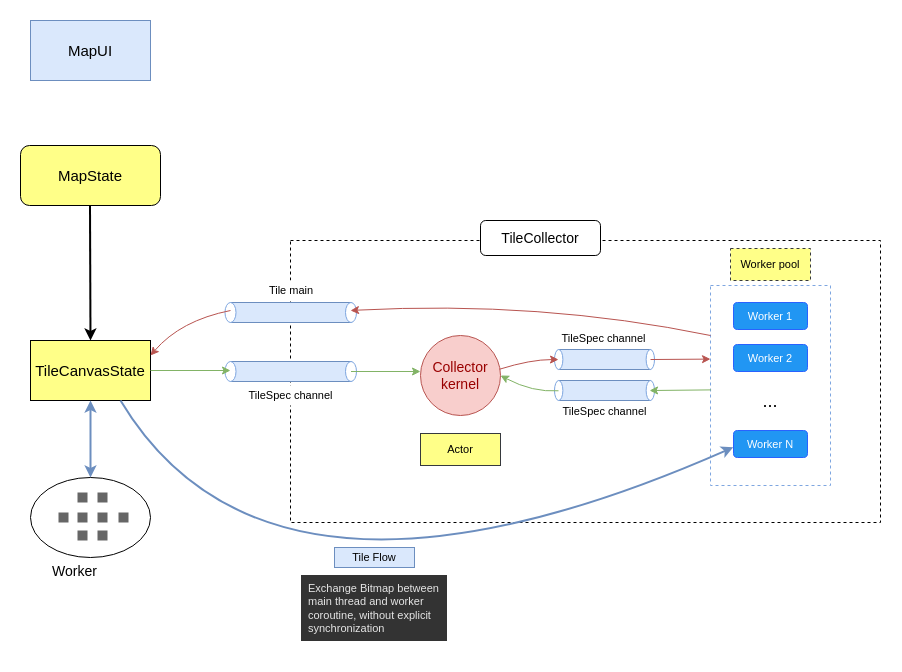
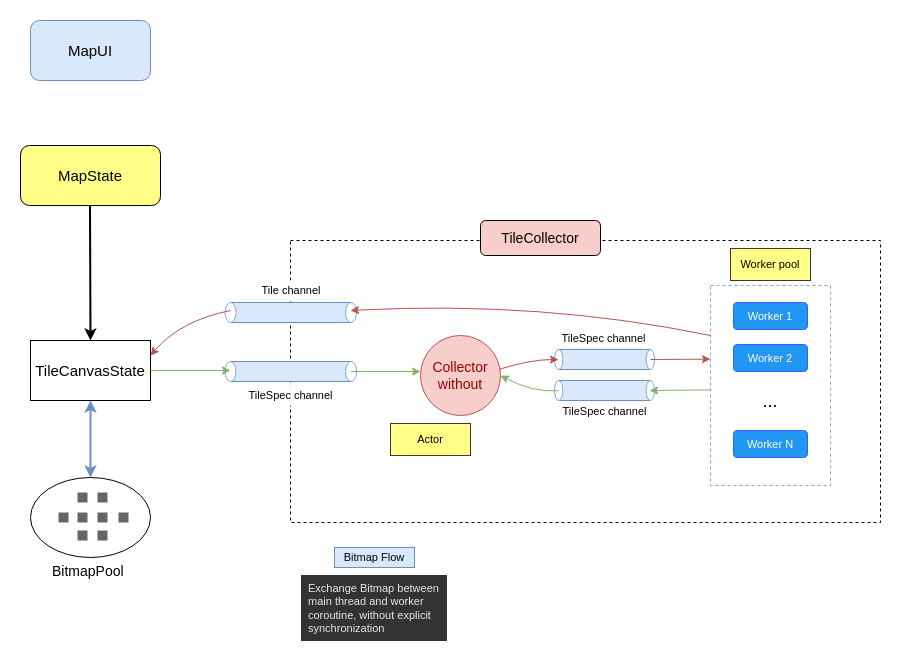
- <mxCell id="2" value="&lt;font style=&quot;font-size: 15px&quot;&gt;MapUI&lt;/font&gt;" style="whiteSpace=wrap;html=1;fillColor=#dae8fc;strokeColor=#6c8ebf;rounded=0;" parent="1" vertex="1"><mxGeometry x="30" y="20" width="120" height="60" as="geometry" /></mxCell>
+ <mxCell id="2" value="&lt;font style=&quot;font-size: 15px&quot;&gt;MapUI&lt;/font&gt;" style="rounded=1;whiteSpace=wrap;html=1;fillColor=#dae8fc;strokeColor=#6c8ebf;" parent="1" vertex="1"><mxGeometry x="30" y="20" width="120" height="60" as="geometry" /></mxCell>
- <mxCell id="8" value="TileCollector" style="rounded=1;whiteSpace=wrap;html=1;fontSize=14;" parent="1" vertex="1"><mxGeometry x="480" y="220" width="120" height="35" as="geometry" /></mxCell>
+ <mxCell id="8" value="TileCollector" style="rounded=1;whiteSpace=wrap;html=1;fontSize=14;fillColor=#f8cecc;" parent="1" vertex="1"><mxGeometry x="480" y="220" width="120" height="35" as="geometry" /></mxCell>
- <mxCell id="32" value="Worker pool" style="rounded=0;whiteSpace=wrap;html=1;strokeColor=#36393d;fillColor=#ffff88;fontSize=11;dashed=1;" parent="1" vertex="1"><mxGeometry x="730" y="248" width="80" height="32" as="geometry" /></mxCell>
+ <mxCell id="32" value="Worker pool" style="rounded=0;whiteSpace=wrap;html=1;strokeColor=#36393d;fillColor=#ffff88;fontSize=11;" parent="1" vertex="1"><mxGeometry x="730" y="248" width="80" height="32" as="geometry" /></mxCell>
- <mxCell id="29" value="&lt;font style=&quot;font-size: 11px;&quot;&gt;Tile main&lt;/font&gt;" style="text;html=1;align=center;verticalAlign=middle;whiteSpace=wrap;rounded=0;fontSize=11;fillColor=#ffffff;" parent="1" vertex="1"><mxGeometry x="250.5" y="280" width="80" height="20" as="geometry" /></mxCell>
+ <mxCell id="29" value="&lt;font style=&quot;font-size: 11px;&quot;&gt;Tile channel&lt;/font&gt;" style="text;html=1;align=center;verticalAlign=middle;whiteSpace=wrap;rounded=0;fontSize=11;fillColor=#ffffff;" parent="1" vertex="1"><mxGeometry x="250.5" y="280" width="80" height="20" as="geometry" /></mxCell>
- <mxCell id="4" value="&lt;font style=&quot;font-size: 15px&quot;&gt;TileCanvasState&lt;/font&gt;" style="rounded=0;whiteSpace=wrap;html=1;fillColor=#ffff88;" parent="1" vertex="1"><mxGeometry x="30" y="340" width="120" height="60" as="geometry" /></mxCell>
+ <mxCell id="4" value="&lt;font style=&quot;font-size: 15px&quot;&gt;TileCanvasState&lt;/font&gt;" style="rounded=0;whiteSpace=wrap;html=1;" parent="1" vertex="1"><mxGeometry x="30" y="340" width="120" height="60" as="geometry" /></mxCell>
- <mxCell id="23" value="&lt;font color=&quot;#990000&quot;&gt;Collector&lt;br&gt;kernel&lt;br&gt;&lt;/font&gt;" style="ellipse;whiteSpace=wrap;html=1;aspect=fixed;rounded=1;fillColor=#f8cecc;fontSize=14;strokeColor=#b85450;" parent="1" vertex="1"><mxGeometry x="420" y="335" width="80" height="80" as="geometry" /></mxCell>
+ <mxCell id="23" value="&lt;font color=&quot;#990000&quot;&gt;Collector&lt;br&gt;without&lt;br&gt;&lt;/font&gt;" style="ellipse;whiteSpace=wrap;html=1;aspect=fixed;rounded=1;fillColor=#f8cecc;fontSize=14;strokeColor=#b85450;" parent="1" vertex="1"><mxGeometry x="420" y="335" width="80" height="80" as="geometry" /></mxCell>
- <mxCell id="31" value="Actor" style="rounded=0;whiteSpace=wrap;html=1;strokeColor=#36393d;fillColor=#ffff88;fontSize=11;" parent="1" vertex="1"><mxGeometry x="420" y="433" width="80" height="32" as="geometry" /></mxCell>
+ <mxCell id="31" value="Actor" style="rounded=0;whiteSpace=wrap;html=1;strokeColor=#36393d;fillColor=#ffff88;fontSize=11;" parent="1" vertex="1"><mxGeometry x="390" y="423" width="80" height="32" as="geometry" /></mxCell>
- <mxCell id="51" value="" style="endArrow=classic;html=1;strokeWidth=2;fontSize=11;entryX=-0.003;entryY=0.621;entryDx=0;entryDy=0;entryPerimeter=0;exitX=0.75;exitY=1;exitDx=0;exitDy=0;curved=1;fillColor=#dae8fc;strokeColor=#6c8ebf;" parent="1" source="4" target="49" edge="1"><mxGeometry width="50" height="50" relative="1" as="geometry"><mxPoint x="170" y="550" as="sourcePoint" /><mxPoint x="220" y="500" as="targetPoint" /><Array as="points"><mxPoint x="270" y="650" /></Array></mxGeometry></mxCell>
- <mxCell id="52" value="Tile Flow" style="text;html=1;strokeColor=#6c8ebf;fillColor=#dae8fc;align=center;verticalAlign=middle;whiteSpace=wrap;rounded=0;fontSize=11;" parent="1" vertex="1"><mxGeometry x="334" y="547" width="80" height="20" as="geometry" /></mxCell>
+ <mxCell id="52" value="Bitmap Flow" style="text;html=1;strokeColor=#6c8ebf;fillColor=#dae8fc;align=center;verticalAlign=middle;whiteSpace=wrap;rounded=0;fontSize=11;" parent="1" vertex="1"><mxGeometry x="334" y="547" width="80" height="20" as="geometry" /></mxCell>
- <mxCell id="5" value="Worker&lt;br&gt;" style="text;html=1;resizable=0;points=[];autosize=1;align=left;verticalAlign=top;spacingTop=-4;fontSize=14;" parent="1" vertex="1"><mxGeometry x="50" y="560" width="90" height="20" as="geometry" /></mxCell>
+ <mxCell id="5" value="BitmapPool&lt;br&gt;" style="text;html=1;resizable=0;points=[];autosize=1;align=left;verticalAlign=top;spacingTop=-4;fontSize=14;" parent="1" vertex="1"><mxGeometry x="50" y="560" width="90" height="20" as="geometry" /></mxCell>
